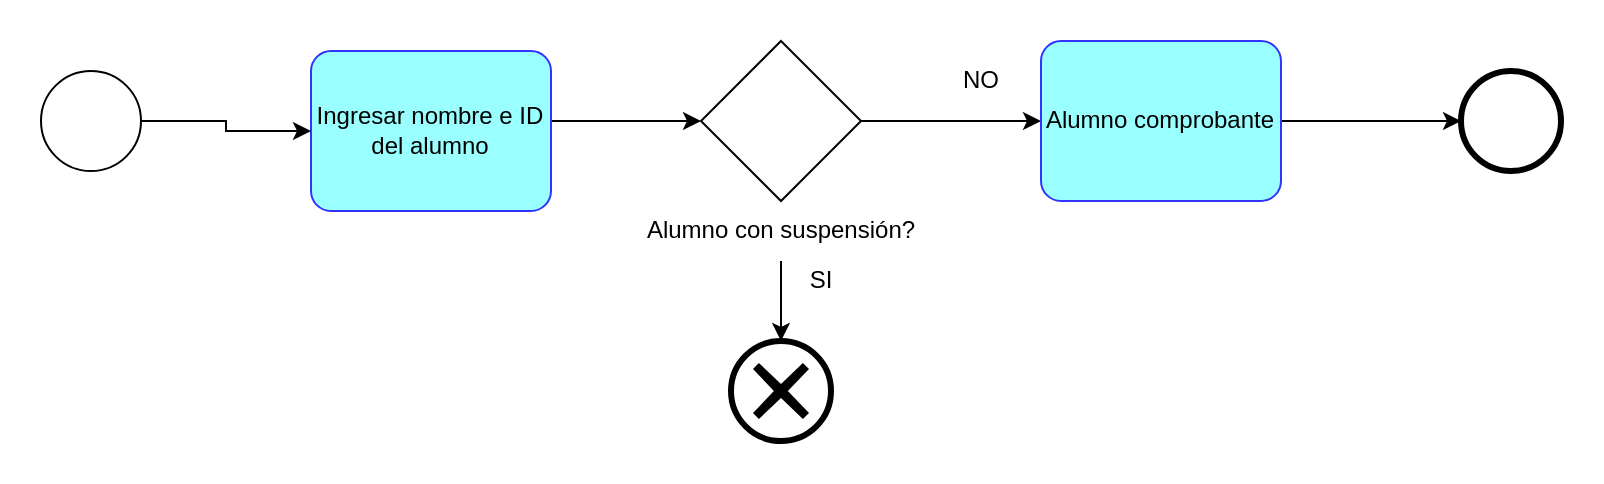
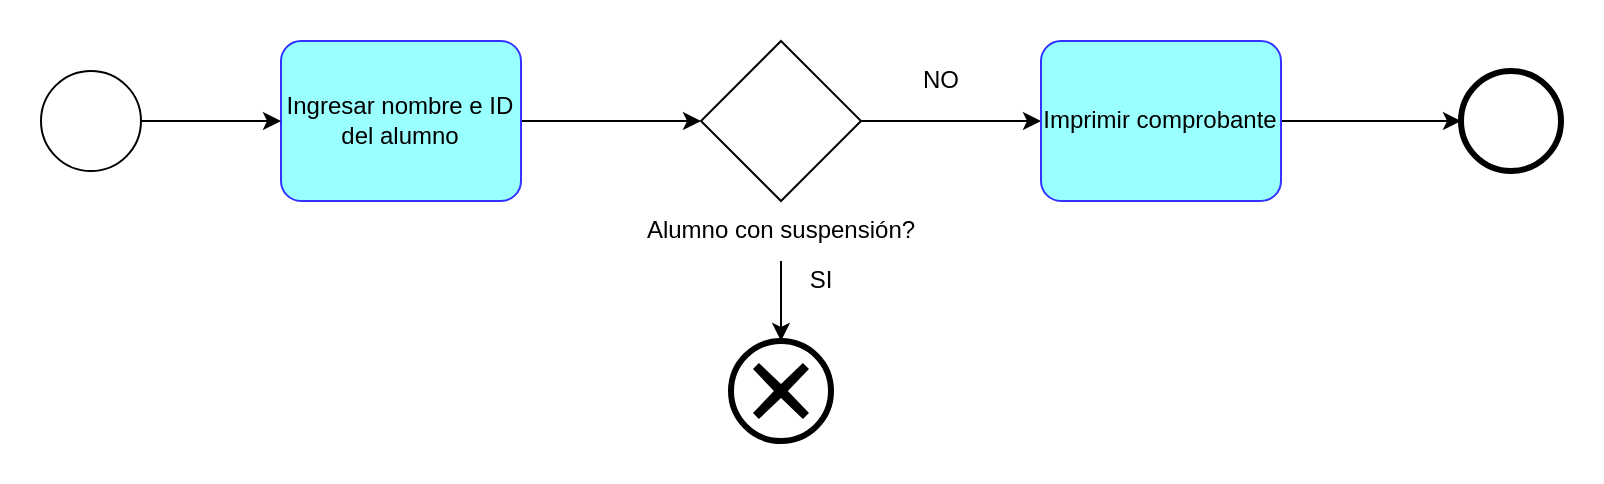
- <mxCell id="10" value="NO" style="text;html=1;align=center;verticalAlign=middle;resizable=0;points=[];autosize=1;strokeColor=none;fillColor=none;" vertex="1" parent="1"><mxGeometry x="470" y="25" width="40" height="30" as="geometry" /></mxCell>
+ <mxCell id="10" value="NO" style="text;html=1;align=center;verticalAlign=middle;resizable=0;points=[];autosize=1;strokeColor=none;fillColor=none;" vertex="1" parent="1"><mxGeometry x="450" y="25" width="40" height="30" as="geometry" /></mxCell>
- <mxCell id="7" value="Alumno comprobante" style="points=[[0.25,0,0],[0.5,0,0],[0.75,0,0],[1,0.25,0],[1,0.5,0],[1,0.75,0],[0.75,1,0],[0.5,1,0],[0.25,1,0],[0,0.75,0],[0,0.5,0],[0,0.25,0]];shape=mxgraph.bpmn.task;whiteSpace=wrap;rectStyle=rounded;size=10;html=1;taskMarker=abstract;strokeColor=#3333FF;fillColor=#99FFFF;" vertex="1" parent="1"><mxGeometry x="520" y="20" width="120" height="80" as="geometry" /></mxCell>
+ <mxCell id="7" value="Imprimir comprobante" style="points=[[0.25,0,0],[0.5,0,0],[0.75,0,0],[1,0.25,0],[1,0.5,0],[1,0.75,0],[0.75,1,0],[0.5,1,0],[0.25,1,0],[0,0.75,0],[0,0.5,0],[0,0.25,0]];shape=mxgraph.bpmn.task;whiteSpace=wrap;rectStyle=rounded;size=10;html=1;taskMarker=abstract;strokeColor=#3333FF;fillColor=#99FFFF;" vertex="1" parent="1"><mxGeometry x="520" y="20" width="120" height="80" as="geometry" /></mxCell>
- <mxCell id="3" value="Ingresar nombre e ID del alumno" style="points=[[0.25,0,0],[0.5,0,0],[0.75,0,0],[1,0.25,0],[1,0.5,0],[1,0.75,0],[0.75,1,0],[0.5,1,0],[0.25,1,0],[0,0.75,0],[0,0.5,0],[0,0.25,0]];shape=mxgraph.bpmn.task;whiteSpace=wrap;rectStyle=rounded;size=10;html=1;taskMarker=abstract;strokeColor=#3333FF;fillColor=#99FFFF;" vertex="1" parent="1"><mxGeometry x="155" y="25" width="120" height="80" as="geometry" /></mxCell>
+ <mxCell id="3" value="Ingresar nombre e ID del alumno" style="points=[[0.25,0,0],[0.5,0,0],[0.75,0,0],[1,0.25,0],[1,0.5,0],[1,0.75,0],[0.75,1,0],[0.5,1,0],[0.25,1,0],[0,0.75,0],[0,0.5,0],[0,0.25,0]];shape=mxgraph.bpmn.task;whiteSpace=wrap;rectStyle=rounded;size=10;html=1;taskMarker=abstract;strokeColor=#3333FF;fillColor=#99FFFF;" vertex="1" parent="1"><mxGeometry x="140" y="20" width="120" height="80" as="geometry" /></mxCell>
